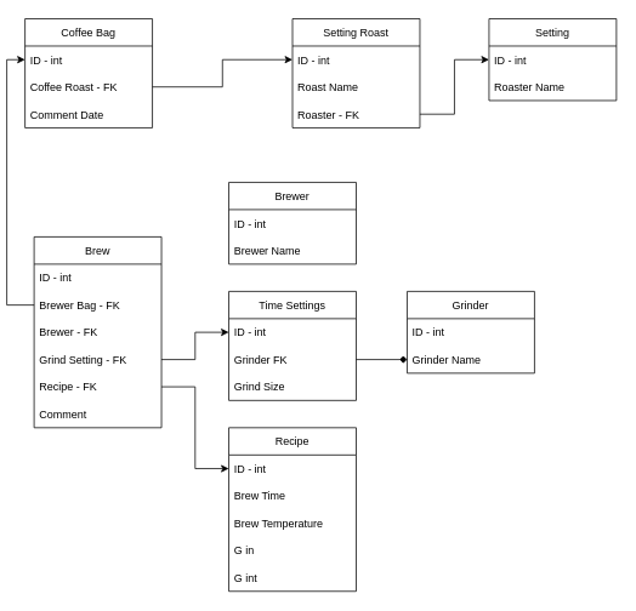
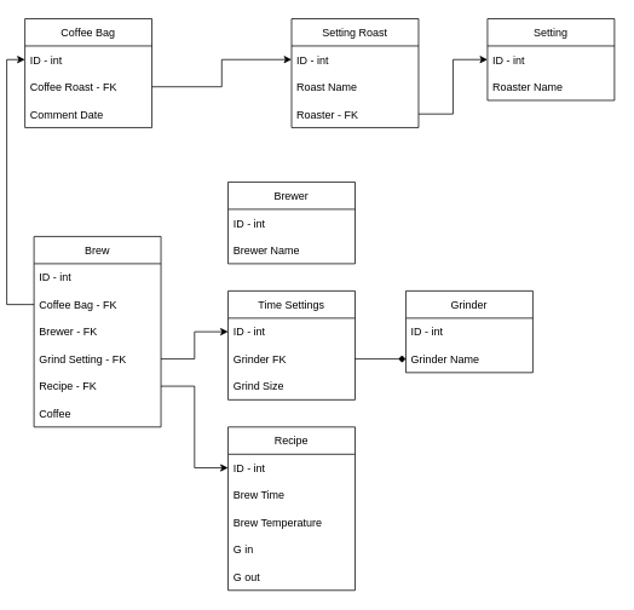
- <mxCell id="15" value="Brewer Bag - FK" style="text;strokeColor=none;fillColor=none;align=left;verticalAlign=middle;spacingLeft=4;spacingRight=4;overflow=hidden;points=[[0,0.5],[1,0.5]];portConstraint=eastwest;rotatable=0;" parent="13" vertex="1"><mxGeometry y="60" width="140" height="30" as="geometry" /></mxCell>
+ <mxCell id="15" value="Coffee Bag - FK" style="text;strokeColor=none;fillColor=none;align=left;verticalAlign=middle;spacingLeft=4;spacingRight=4;overflow=hidden;points=[[0,0.5],[1,0.5]];portConstraint=eastwest;rotatable=0;" parent="13" vertex="1"><mxGeometry y="60" width="140" height="30" as="geometry" /></mxCell>
- <mxCell id="19" value="Comment" style="text;strokeColor=none;fillColor=none;align=left;verticalAlign=middle;spacingLeft=4;spacingRight=4;overflow=hidden;points=[[0,0.5],[1,0.5]];portConstraint=eastwest;rotatable=0;" parent="13" vertex="1"><mxGeometry y="180" width="140" height="30" as="geometry" /></mxCell>
+ <mxCell id="19" value="Coffee" style="text;strokeColor=none;fillColor=none;align=left;verticalAlign=middle;spacingLeft=4;spacingRight=4;overflow=hidden;points=[[0,0.5],[1,0.5]];portConstraint=eastwest;rotatable=0;" parent="13" vertex="1"><mxGeometry y="180" width="140" height="30" as="geometry" /></mxCell>
- <mxCell id="35" value="G int" style="text;strokeColor=none;fillColor=none;align=left;verticalAlign=middle;spacingLeft=4;spacingRight=4;overflow=hidden;points=[[0,0.5],[1,0.5]];portConstraint=eastwest;rotatable=0;" parent="30" vertex="1"><mxGeometry y="150" width="140" height="30" as="geometry" /></mxCell>
+ <mxCell id="35" value="G out" style="text;strokeColor=none;fillColor=none;align=left;verticalAlign=middle;spacingLeft=4;spacingRight=4;overflow=hidden;points=[[0,0.5],[1,0.5]];portConstraint=eastwest;rotatable=0;" parent="30" vertex="1"><mxGeometry y="150" width="140" height="30" as="geometry" /></mxCell>
